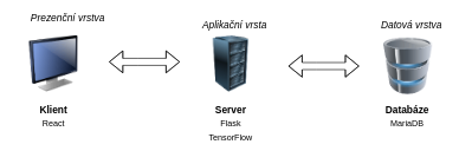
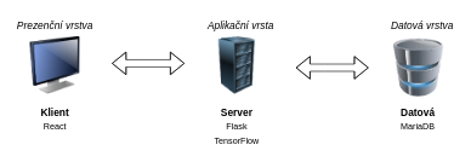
- <mxCell id="14" value="&lt;font style=&quot;font-size: 14px;&quot;&gt;&lt;i&gt;Prezenční vrstva&lt;/i&gt;&lt;/font&gt;" style="text;html=1;strokeColor=none;fillColor=none;align=center;verticalAlign=middle;whiteSpace=wrap;rounded=0;" vertex="1" parent="1"><mxGeometry x="40" y="10" width="110" height="30" as="geometry" /></mxCell>
+ <mxCell id="14" value="&lt;font style=&quot;font-size: 14px;&quot;&gt;&lt;i&gt;Prezenční vrstva&lt;/i&gt;&lt;/font&gt;" style="text;html=1;strokeColor=none;fillColor=none;align=center;verticalAlign=middle;whiteSpace=wrap;rounded=0;" vertex="1" parent="1"><mxGeometry x="20" y="20" width="110" height="30" as="geometry" /></mxCell>
- <mxCell id="9" value="&lt;b&gt;&lt;font style=&quot;font-size: 14px&quot;&gt;Databáze&lt;/font&gt;&lt;/b&gt;" style="text;html=1;strokeColor=none;fillColor=none;align=center;verticalAlign=middle;whiteSpace=wrap;rounded=0;" parent="1" vertex="1"><mxGeometry x="544" y="140" width="60" height="30" as="geometry" /></mxCell>
+ <mxCell id="9" value="&lt;b&gt;&lt;font style=&quot;font-size: 14px&quot;&gt;Datová&lt;/font&gt;&lt;/b&gt;" style="text;html=1;strokeColor=none;fillColor=none;align=center;verticalAlign=middle;whiteSpace=wrap;rounded=0;" parent="1" vertex="1"><mxGeometry x="544" y="140" width="60" height="30" as="geometry" /></mxCell>
